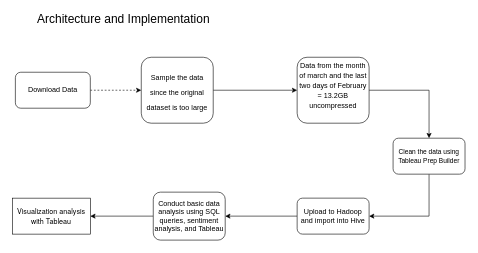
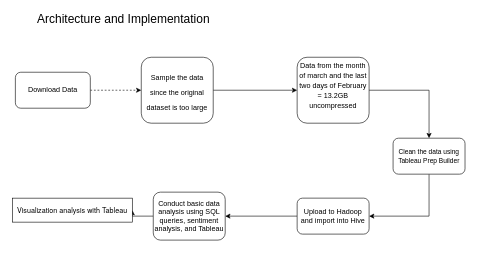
- <mxCell id="10" value="&lt;span style=&quot;font-family: &amp;#34;whitney&amp;#34; , &amp;#34;helvetica neue&amp;#34; , &amp;#34;helvetica&amp;#34; , &amp;#34;arial&amp;#34; , sans-serif ; text-align: left ; background-color: rgb(255 , 255 , 255)&quot;&gt;&lt;font style=&quot;font-size: 12px&quot;&gt;Visualization analysis with Tableau&lt;/font&gt;&lt;/span&gt;" style="rounded=0;whiteSpace=wrap;html=1;" vertex="1" parent="1"><mxGeometry x="20" y="330" width="130" height="60" as="geometry" /></mxCell>
+ <mxCell id="10" value="&lt;span style=&quot;font-family: &amp;#34;whitney&amp;#34; , &amp;#34;helvetica neue&amp;#34; , &amp;#34;helvetica&amp;#34; , &amp;#34;arial&amp;#34; , sans-serif ; text-align: left ; background-color: rgb(255 , 255 , 255)&quot;&gt;&lt;font style=&quot;font-size: 12px&quot;&gt;Visualization analysis with Tableau&lt;/font&gt;&lt;/span&gt;" style="rounded=0;whiteSpace=wrap;html=1;" vertex="1" parent="1"><mxGeometry x="20" y="330" width="200" height="40" as="geometry" /></mxCell>
